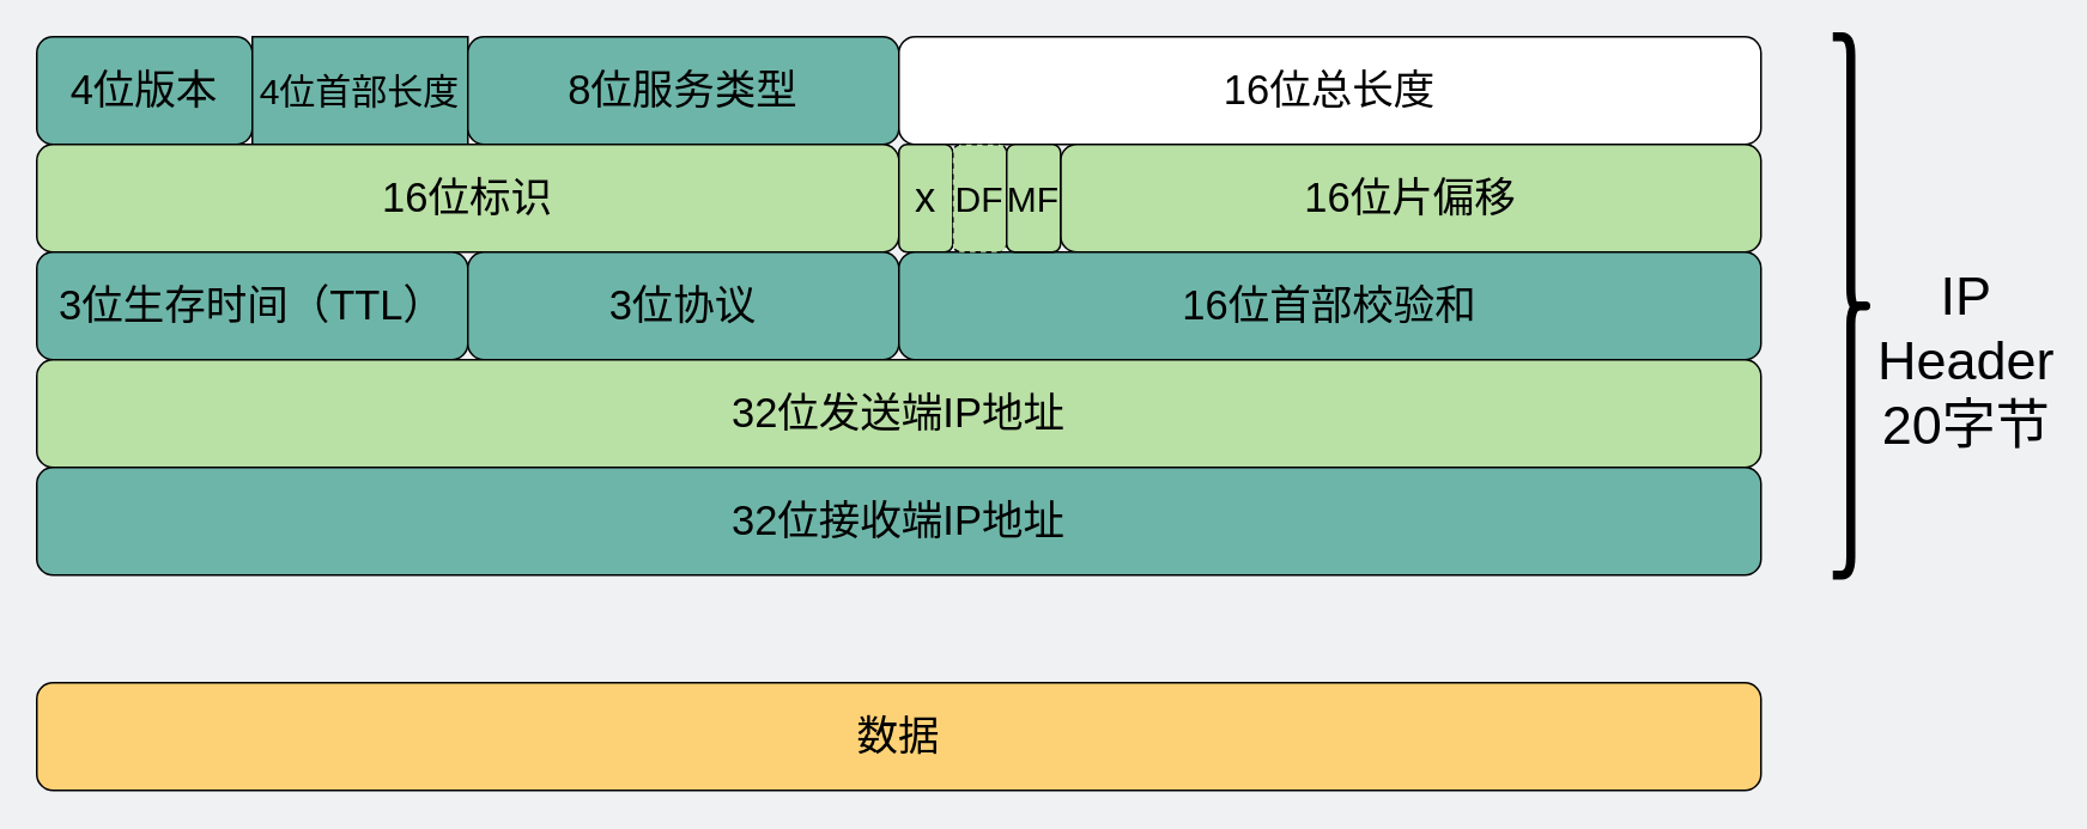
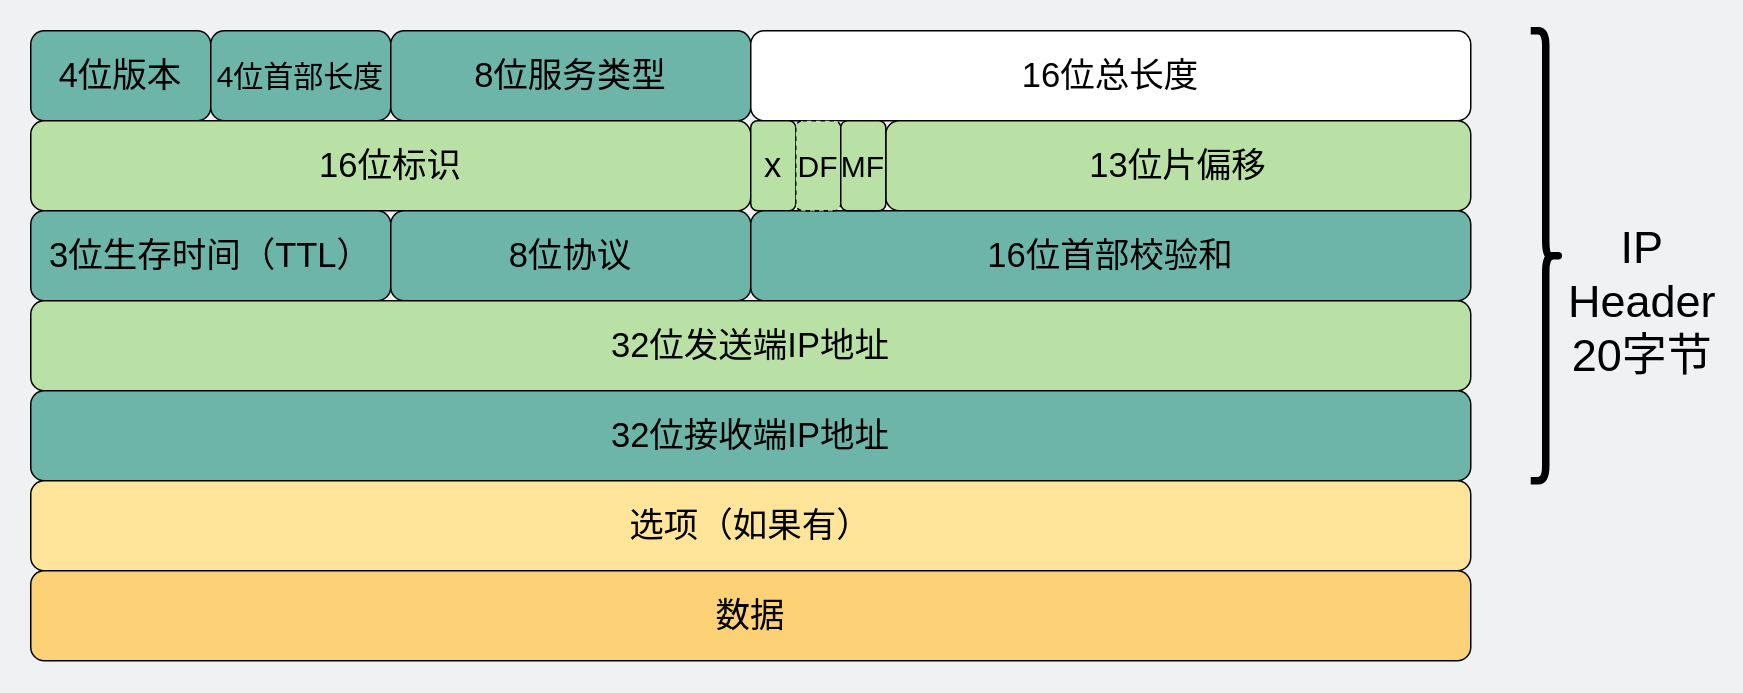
- <mxCell id="3" value="&lt;font style=&quot;font-size: 20px&quot;&gt;4位首部长度&lt;/font&gt;" style="whiteSpace=wrap;html=1;fontSize=23;fillColor=#6DB5A8;rounded=0;" parent="1" vertex="1"><mxGeometry x="140" y="20" width="120" height="60" as="geometry" /></mxCell>
+ <mxCell id="3" value="&lt;font style=&quot;font-size: 20px&quot;&gt;4位首部长度&lt;/font&gt;" style="rounded=1;whiteSpace=wrap;html=1;fontSize=23;fillColor=#6DB5A8;" parent="1" vertex="1"><mxGeometry x="140" y="20" width="120" height="60" as="geometry" /></mxCell>
- <mxCell id="7" value="&lt;font style=&quot;font-size: 23px;&quot;&gt;16位片偏移&lt;/font&gt;" style="rounded=1;whiteSpace=wrap;html=1;fontSize=23;fillColor=#B9E0A5;" parent="1" vertex="1"><mxGeometry x="590" y="80" width="390" height="60" as="geometry" /></mxCell>
+ <mxCell id="7" value="&lt;font style=&quot;font-size: 23px;&quot;&gt;13位片偏移&lt;/font&gt;" style="rounded=1;whiteSpace=wrap;html=1;fontSize=23;fillColor=#B9E0A5;" parent="1" vertex="1"><mxGeometry x="590" y="80" width="390" height="60" as="geometry" /></mxCell>
- <mxCell id="10" value="&lt;font style=&quot;font-size: 23px;&quot;&gt;3位协议&lt;/font&gt;" style="rounded=1;whiteSpace=wrap;html=1;fontSize=23;fillColor=#6DB5A8;" parent="1" vertex="1"><mxGeometry x="260" y="140" width="240" height="60" as="geometry" /></mxCell>
+ <mxCell id="10" value="&lt;font style=&quot;font-size: 23px;&quot;&gt;8位协议&lt;/font&gt;" style="rounded=1;whiteSpace=wrap;html=1;fontSize=23;fillColor=#6DB5A8;" parent="1" vertex="1"><mxGeometry x="260" y="140" width="240" height="60" as="geometry" /></mxCell>
+ <mxCell id="14" value="&lt;font style=&quot;font-size: 23px;&quot;&gt;选项（如果有）&lt;/font&gt;" style="rounded=1;whiteSpace=wrap;html=1;fontSize=23;fillColor=#FFE599;" parent="1" vertex="1"><mxGeometry x="20" y="320" width="960" height="60" as="geometry" /></mxCell>
